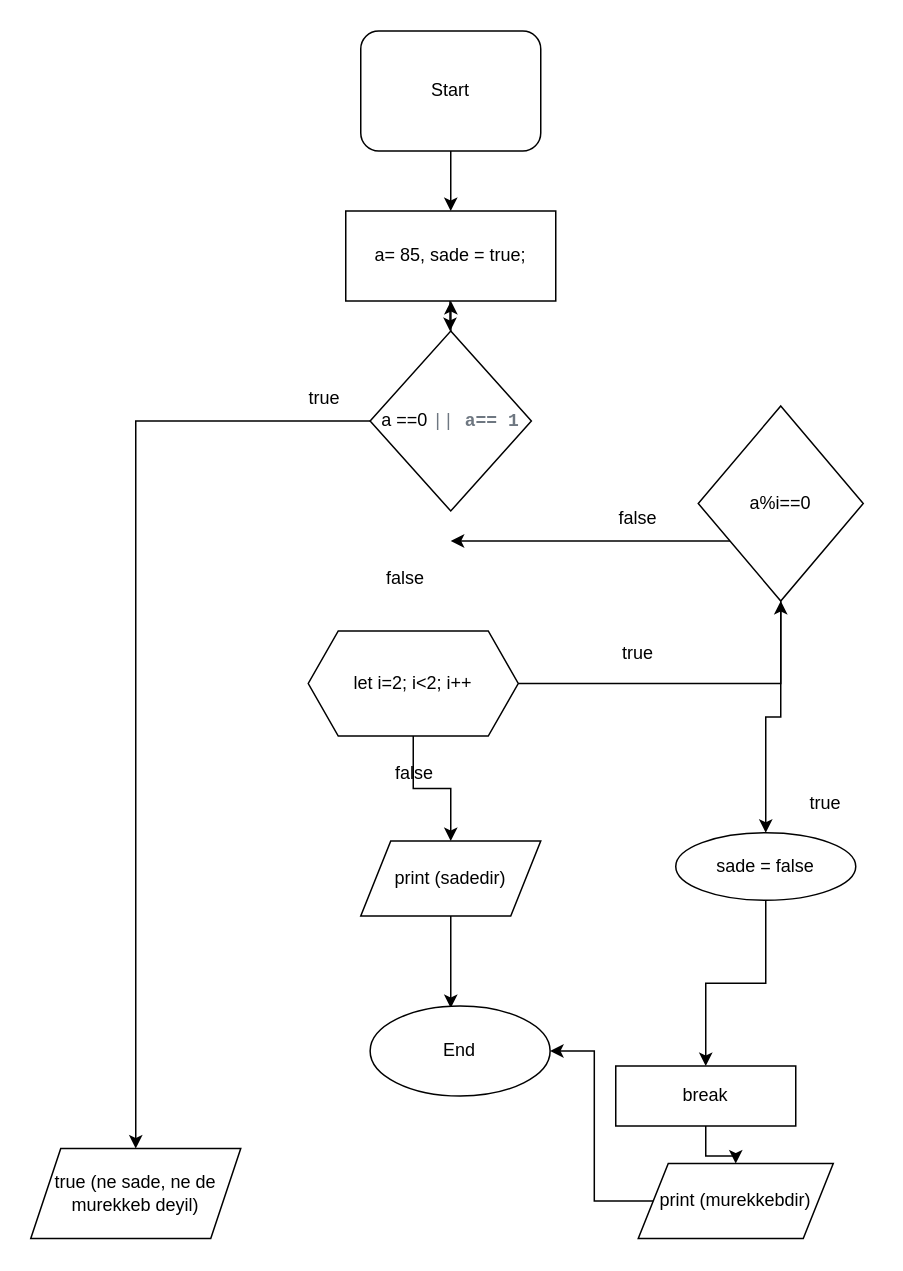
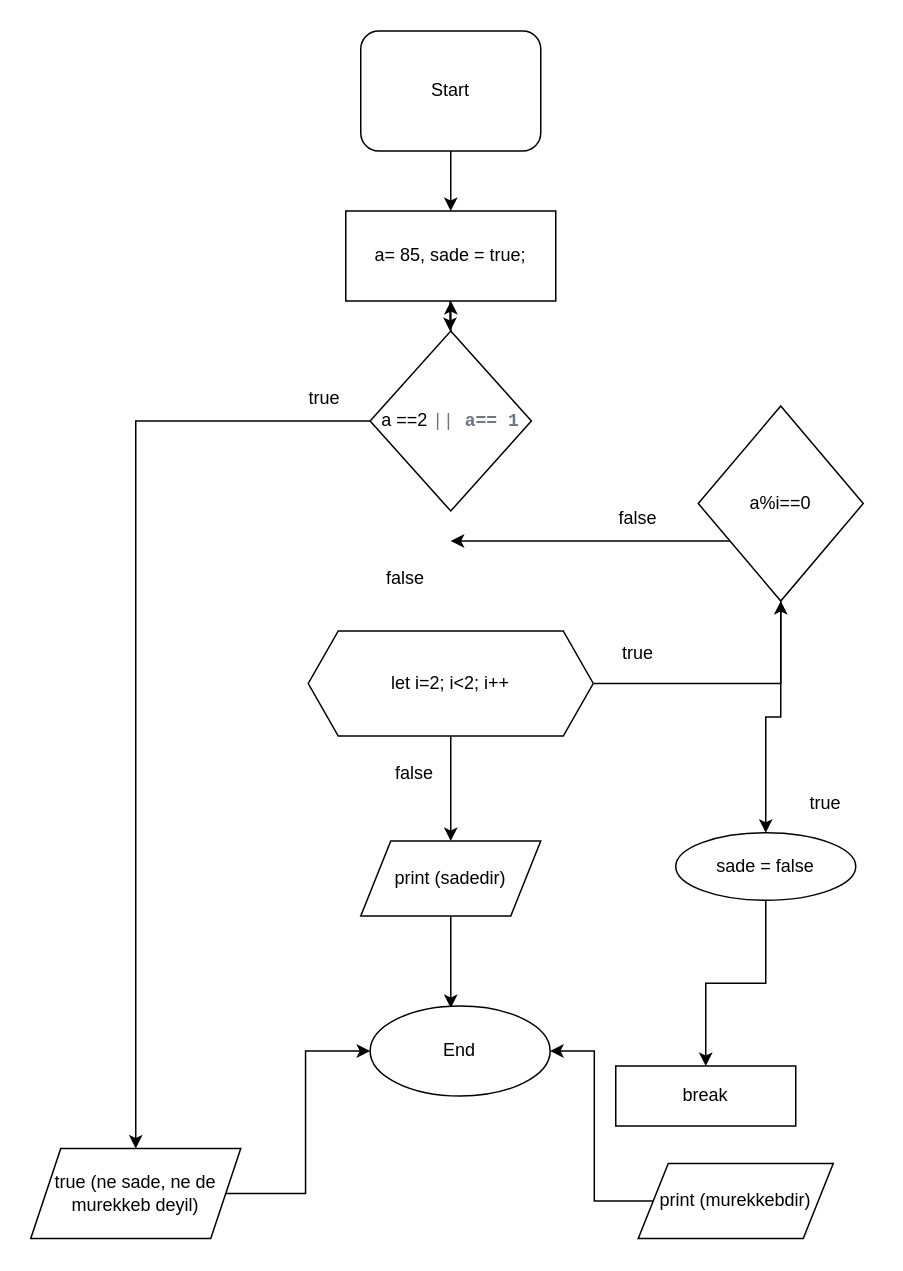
- <mxCell id="8" value="a ==0&amp;nbsp;&lt;span style=&quot;color: rgb(110, 119, 129); font-family: ui-monospace, SFMono-Regular, &amp;quot;SF Mono&amp;quot;, Menlo, Consolas, &amp;quot;Liberation Mono&amp;quot;, monospace; text-align: start; background-color: rgb(255, 255, 255);&quot;&gt;||&lt;b&gt; a== 1&lt;/b&gt;&lt;/span&gt;" style="rhombus;whiteSpace=wrap;html=1;" vertex="1" parent="1"><mxGeometry x="246.25" y="220" width="107.5" height="120" as="geometry" /></mxCell>
+ <mxCell id="8" value="a ==2&amp;nbsp;&lt;span style=&quot;color: rgb(110, 119, 129); font-family: ui-monospace, SFMono-Regular, &amp;quot;SF Mono&amp;quot;, Menlo, Consolas, &amp;quot;Liberation Mono&amp;quot;, monospace; text-align: start; background-color: rgb(255, 255, 255);&quot;&gt;||&lt;b&gt; a== 1&lt;/b&gt;&lt;/span&gt;" style="rhombus;whiteSpace=wrap;html=1;" vertex="1" parent="1"><mxGeometry x="246.25" y="220" width="107.5" height="120" as="geometry" /></mxCell>
- <mxCell id="14" value="let i=2; i&amp;lt;2; i++" style="shape=hexagon;perimeter=hexagonPerimeter2;whiteSpace=wrap;html=1;fixedSize=1;" vertex="1" parent="1"><mxGeometry x="205" y="420" width="140" height="70" as="geometry" /></mxCell>
+ <mxCell id="14" value="let i=2; i&amp;lt;2; i++" style="shape=hexagon;perimeter=hexagonPerimeter2;whiteSpace=wrap;html=1;fixedSize=1;" vertex="1" parent="1"><mxGeometry x="205" y="420" width="190" height="70" as="geometry" /></mxCell>
+ <mxCell id="9" style="edgeStyle=orthogonalEdgeStyle;rounded=0;orthogonalLoop=1;jettySize=auto;html=1;entryX=0;entryY=0.5;entryDx=0;entryDy=0;" edge="1" parent="1" source="10" target="27"><mxGeometry relative="1" as="geometry"><mxPoint x="180" y="795" as="targetPoint" /></mxGeometry></mxCell>
- <mxCell id="21" style="edgeStyle=orthogonalEdgeStyle;rounded=0;orthogonalLoop=1;jettySize=auto;html=1;entryX=0.5;entryY=0;entryDx=0;entryDy=0;" edge="1" parent="1" source="22" target="26"><mxGeometry relative="1" as="geometry" /></mxCell>
